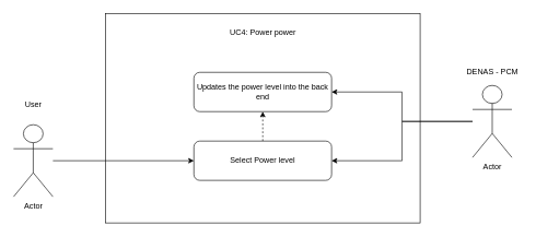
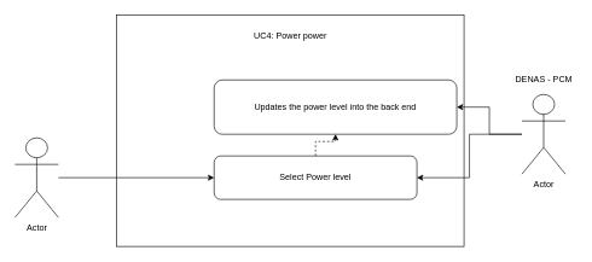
- <mxCell id="11" value="Updates the power level into the back end" style="rounded=1;whiteSpace=wrap;html=1;" vertex="1" parent="1"><mxGeometry x="295" y="110" width="210" height="60" as="geometry" /></mxCell>
+ <mxCell id="11" value="Updates the power level into the back end" style="rounded=1;whiteSpace=wrap;html=1;" vertex="1" parent="1"><mxGeometry x="295" y="110" width="335" height="75" as="geometry" /></mxCell>
- <mxCell id="5" value="User" style="text;html=1;align=center;verticalAlign=middle;resizable=0;points=[];autosize=1;" vertex="1" parent="1"><mxGeometry x="30" y="150" width="40" height="20" as="geometry" /></mxCell>
- <mxCell id="13" value="Select Power level" style="rounded=1;whiteSpace=wrap;html=1;" vertex="1" parent="1"><mxGeometry x="295" y="215" width="210" height="60" as="geometry" /></mxCell>
+ <mxCell id="13" value="Select Power level" style="rounded=1;whiteSpace=wrap;html=1;" vertex="1" parent="1"><mxGeometry x="295" y="215" width="280" height="60" as="geometry" /></mxCell>
